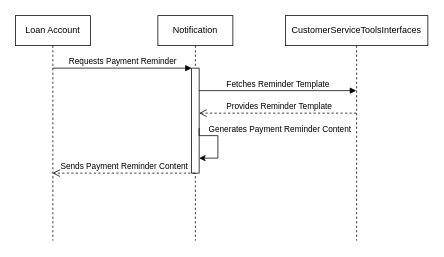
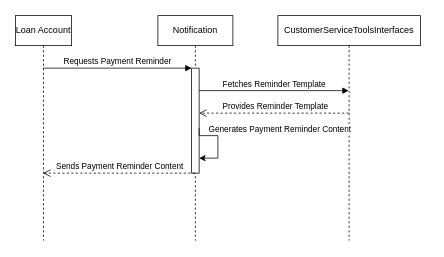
- <mxCell id="2" value="Loan Account" style="shape=umlLifeline;perimeter=lifelinePerimeter;whiteSpace=wrap;html=1;container=1;dropTarget=0;collapsible=0;recursiveResize=0;outlineConnect=0;portConstraint=eastwest;newEdgeStyle={&quot;curved&quot;:0,&quot;rounded&quot;:0};" vertex="1" parent="1"><mxGeometry x="20" y="20" width="100" height="300" as="geometry" /></mxCell>
+ <mxCell id="2" value="Loan Account" style="shape=umlLifeline;perimeter=lifelinePerimeter;whiteSpace=wrap;html=1;container=1;dropTarget=0;collapsible=0;recursiveResize=0;outlineConnect=0;portConstraint=eastwest;newEdgeStyle={&quot;curved&quot;:0,&quot;rounded&quot;:0};" vertex="1" parent="1"><mxGeometry x="20" y="20" width="75" height="300" as="geometry" /></mxCell>
- <mxCell id="5" value="CustomerServiceToolsInterfaces" style="shape=umlLifeline;perimeter=lifelinePerimeter;whiteSpace=wrap;html=1;container=1;dropTarget=0;collapsible=0;recursiveResize=0;outlineConnect=0;portConstraint=eastwest;newEdgeStyle={&quot;curved&quot;:0,&quot;rounded&quot;:0};" vertex="1" parent="1"><mxGeometry x="380" y="20" width="190" height="300" as="geometry" /></mxCell>
+ <mxCell id="5" value="CustomerServiceToolsInterfaces" style="shape=umlLifeline;perimeter=lifelinePerimeter;whiteSpace=wrap;html=1;container=1;dropTarget=0;collapsible=0;recursiveResize=0;outlineConnect=0;portConstraint=eastwest;newEdgeStyle={&quot;curved&quot;:0,&quot;rounded&quot;:0};" vertex="1" parent="1"><mxGeometry x="370" y="20" width="190" height="300" as="geometry" /></mxCell>
